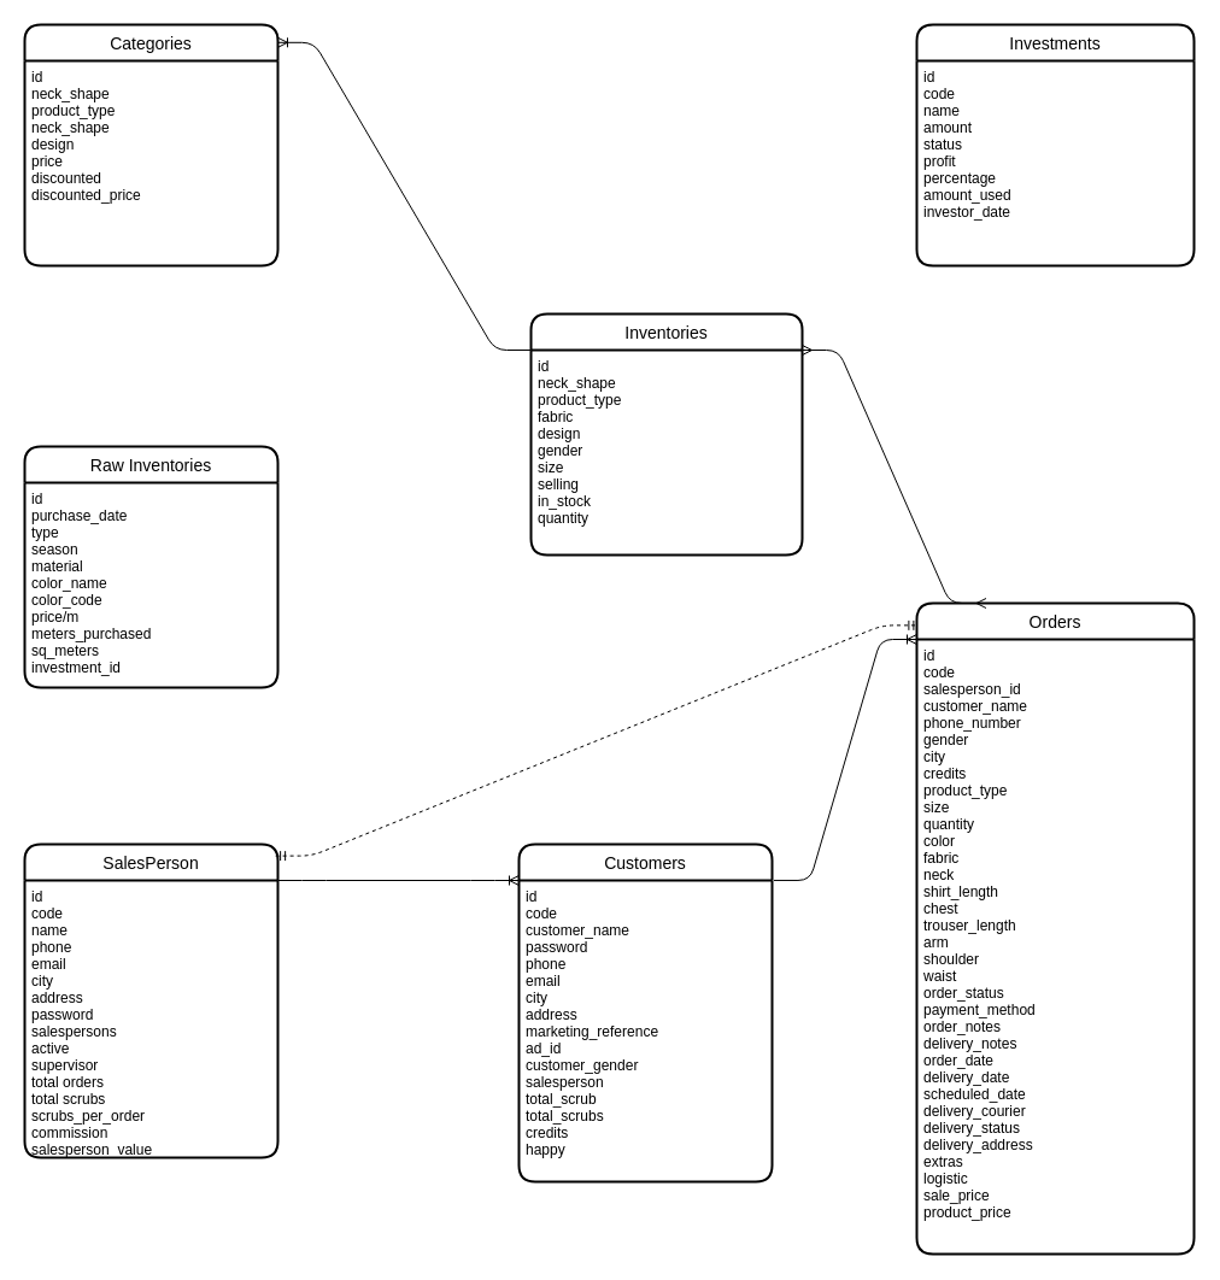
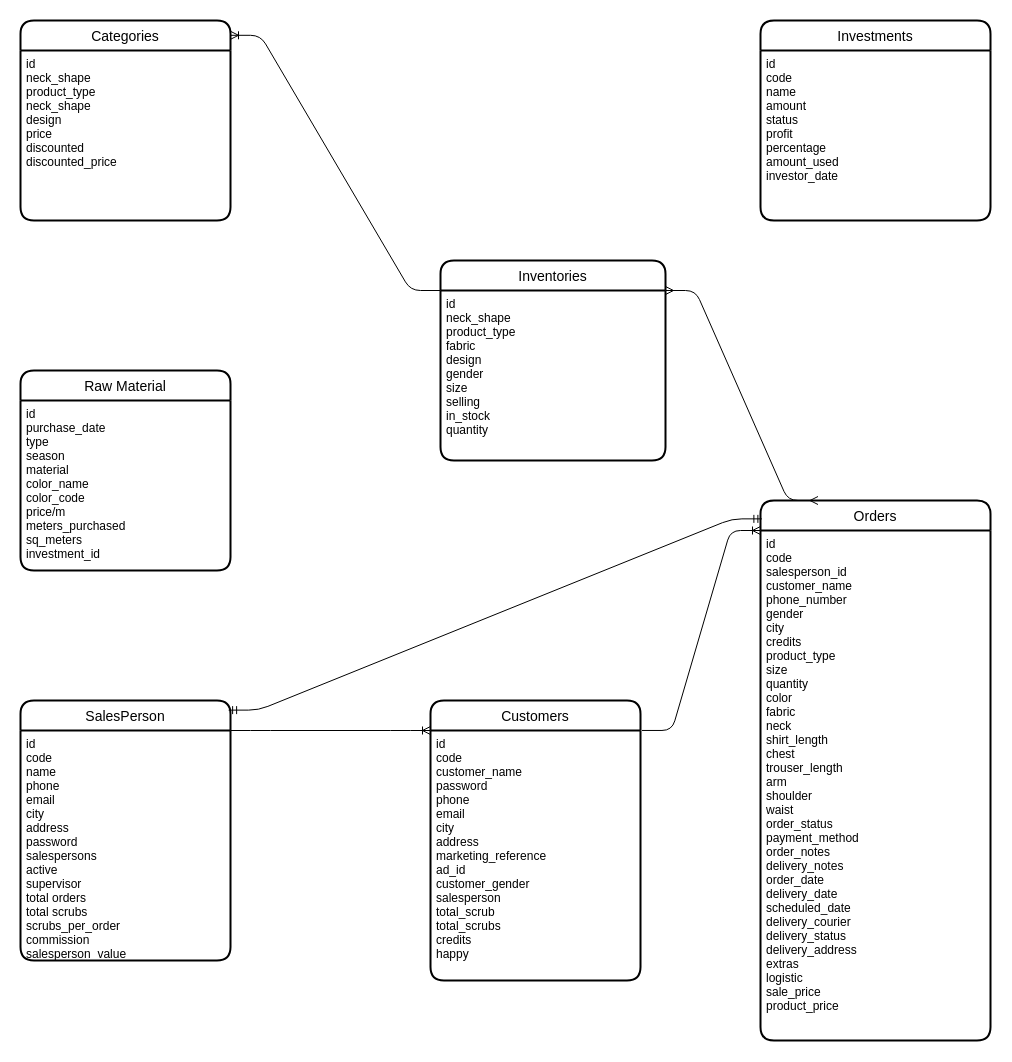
- <mxCell id="4" value="Raw Inventories" style="swimlane;childLayout=stackLayout;horizontal=1;startSize=30;horizontalStack=0;rounded=1;fontSize=14;fontStyle=0;strokeWidth=2;resizeParent=0;resizeLast=1;shadow=0;dashed=0;align=center;" parent="1" vertex="1"><mxGeometry x="20" y="370" width="210" height="200" as="geometry" /></mxCell>
+ <mxCell id="4" value="Raw Material" style="swimlane;childLayout=stackLayout;horizontal=1;startSize=30;horizontalStack=0;rounded=1;fontSize=14;fontStyle=0;strokeWidth=2;resizeParent=0;resizeLast=1;shadow=0;dashed=0;align=center;" parent="1" vertex="1"><mxGeometry x="20" y="370" width="210" height="200" as="geometry" /></mxCell>
- <mxCell id="18" value="" style="edgeStyle=entityRelationEdgeStyle;fontSize=12;html=1;endArrow=ERmandOne;startArrow=ERmandOne;entryX=0.006;entryY=0.034;entryDx=0;entryDy=0;entryPerimeter=0;exitX=0.991;exitY=0.037;exitDx=0;exitDy=0;exitPerimeter=0;dashed=1;" edge="1" parent="1" source="8" target="2"><mxGeometry width="100" height="100" relative="1" as="geometry"><mxPoint x="380" y="690" as="sourcePoint" /><mxPoint x="480" y="590" as="targetPoint" /></mxGeometry></mxCell>
+ <mxCell id="18" value="" style="edgeStyle=entityRelationEdgeStyle;fontSize=12;html=1;endArrow=ERmandOne;startArrow=ERmandOne;entryX=0.006;entryY=0.034;entryDx=0;entryDy=0;entryPerimeter=0;exitX=0.991;exitY=0.037;exitDx=0;exitDy=0;exitPerimeter=0;" edge="1" parent="1" source="8" target="2"><mxGeometry width="100" height="100" relative="1" as="geometry"><mxPoint x="380" y="690" as="sourcePoint" /><mxPoint x="480" y="590" as="targetPoint" /></mxGeometry></mxCell>
